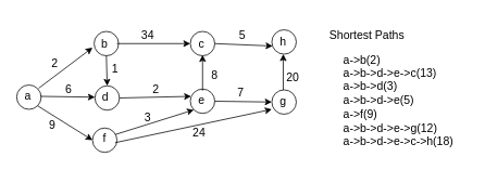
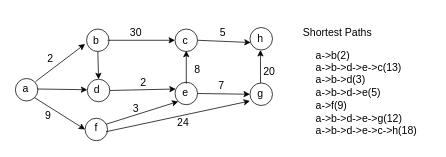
- <mxCell id="42" value="34" style="text;html=1;strokeColor=none;fillColor=none;align=center;verticalAlign=middle;whiteSpace=wrap;rounded=0;fontSize=14;" parent="1" vertex="1"><mxGeometry x="161" y="33" width="40" height="20" as="geometry" /></mxCell>
+ <mxCell id="42" value="30" style="text;html=1;strokeColor=none;fillColor=none;align=center;verticalAlign=middle;whiteSpace=wrap;rounded=0;fontSize=14;" parent="1" vertex="1"><mxGeometry x="161" y="33" width="40" height="20" as="geometry" /></mxCell>
- <mxCell id="41" value="1" style="text;html=1;strokeColor=none;fillColor=none;align=center;verticalAlign=middle;whiteSpace=wrap;rounded=0;fontSize=14;" parent="1" vertex="1"><mxGeometry x="121" y="74" width="40" height="20" as="geometry" /></mxCell>
- <mxCell id="39" value="6" style="text;html=1;strokeColor=none;fillColor=none;align=center;verticalAlign=middle;whiteSpace=wrap;rounded=0;fontSize=14;" parent="1" vertex="1"><mxGeometry x="64" y="99" width="40" height="20" as="geometry" /></mxCell>
